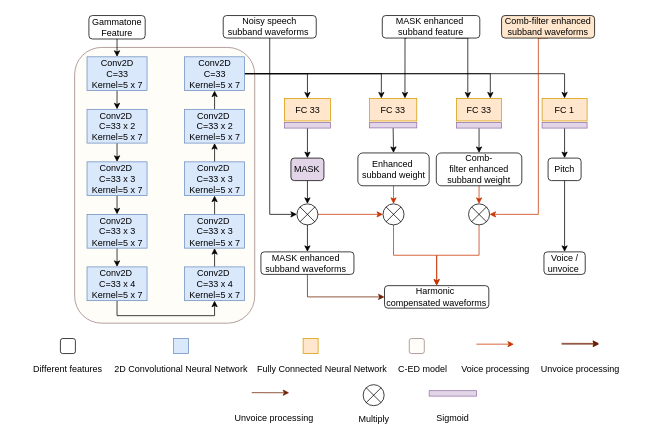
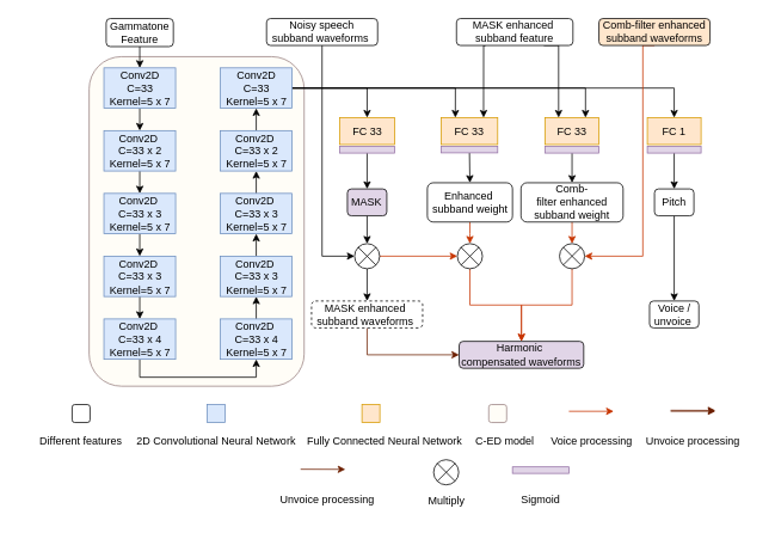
- <mxCell id="6" value="MASK&amp;nbsp;enhanced&amp;nbsp;&lt;br&gt;subband&amp;nbsp;waveforms&amp;nbsp;" style="rounded=1;whiteSpace=wrap;html=1;strokeColor=default;" vertex="1" parent="1"><mxGeometry x="347.25" y="335" width="124" height="30" as="geometry" /></mxCell>
+ <mxCell id="6" value="MASK&amp;nbsp;enhanced&amp;nbsp;&lt;br&gt;subband&amp;nbsp;waveforms&amp;nbsp;" style="rounded=1;whiteSpace=wrap;html=1;strokeColor=default;dashed=1;" vertex="1" parent="1"><mxGeometry x="347.25" y="335" width="124" height="30" as="geometry" /></mxCell>
- <mxCell id="42" value="Harmonic&amp;nbsp;&lt;br&gt;compensated waveforms" style="rounded=1;whiteSpace=wrap;html=1;strokeColor=default;" vertex="1" parent="1"><mxGeometry x="512" y="380" width="139" height="30" as="geometry" /></mxCell>
+ <mxCell id="42" value="Harmonic&amp;nbsp;&lt;br&gt;compensated waveforms" style="rounded=1;whiteSpace=wrap;html=1;strokeColor=default;fillColor=#e1d5e7;" vertex="1" parent="1"><mxGeometry x="512" y="380" width="139" height="30" as="geometry" /></mxCell>
